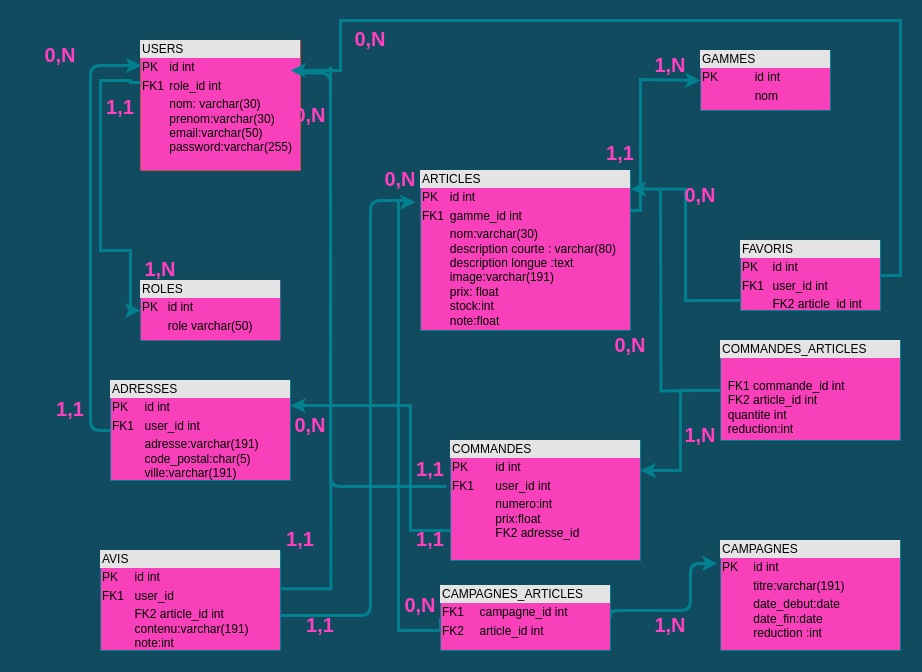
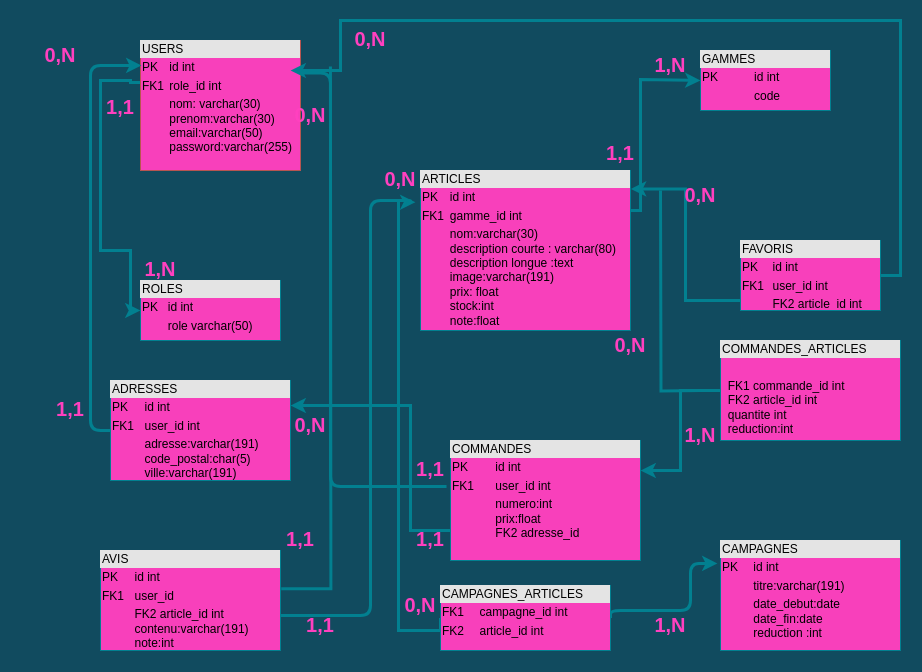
- <mxCell id="10" value="&lt;div style=&quot;box-sizing:border-box;width:100%;background:#e4e4e4;padding:2px;&quot;&gt;GAMMES&lt;/div&gt;&lt;table style=&quot;width:100%;font-size:1em;&quot; cellpadding=&quot;2&quot; cellspacing=&quot;0&quot;&gt;&lt;tbody&gt;&lt;tr&gt;&lt;td&gt;PK&lt;/td&gt;&lt;td&gt;id int&lt;/td&gt;&lt;/tr&gt;&lt;tr&gt;&lt;td&gt;&lt;br&gt;&lt;/td&gt;&lt;td&gt;nom&lt;/td&gt;&lt;/tr&gt;&lt;tr&gt;&lt;td&gt;&lt;/td&gt;&lt;td&gt;&lt;br&gt;&lt;/td&gt;&lt;/tr&gt;&lt;/tbody&gt;&lt;/table&gt;" style="verticalAlign=top;align=left;overflow=fill;html=1;rounded=0;sketch=0;fontColor=#000000;strokeColor=#028090;fillColor=#F840BB;" parent="1" vertex="1"><mxGeometry x="700" y="50" width="130" height="60" as="geometry" /></mxCell>
+ <mxCell id="10" value="&lt;div style=&quot;box-sizing:border-box;width:100%;background:#e4e4e4;padding:2px;&quot;&gt;GAMMES&lt;/div&gt;&lt;table style=&quot;width:100%;font-size:1em;&quot; cellpadding=&quot;2&quot; cellspacing=&quot;0&quot;&gt;&lt;tbody&gt;&lt;tr&gt;&lt;td&gt;PK&lt;/td&gt;&lt;td&gt;id int&lt;/td&gt;&lt;/tr&gt;&lt;tr&gt;&lt;td&gt;&lt;br&gt;&lt;/td&gt;&lt;td&gt;code&lt;/td&gt;&lt;/tr&gt;&lt;tr&gt;&lt;td&gt;&lt;/td&gt;&lt;td&gt;&lt;br&gt;&lt;/td&gt;&lt;/tr&gt;&lt;/tbody&gt;&lt;/table&gt;" style="verticalAlign=top;align=left;overflow=fill;html=1;rounded=0;sketch=0;fontColor=#000000;strokeColor=#028090;fillColor=#F840BB;" parent="1" vertex="1"><mxGeometry x="700" y="50" width="130" height="60" as="geometry" /></mxCell>
- <mxCell id="14" value="&lt;div style=&quot;box-sizing:border-box;width:100%;background:#e4e4e4;padding:2px;&quot;&gt;ROLES&lt;/div&gt;&lt;table style=&quot;width:100%;font-size:1em;&quot; cellpadding=&quot;2&quot; cellspacing=&quot;0&quot;&gt;&lt;tbody&gt;&lt;tr&gt;&lt;td&gt;PK&lt;/td&gt;&lt;td&gt;id int&lt;/td&gt;&lt;/tr&gt;&lt;tr&gt;&lt;td&gt;&lt;br&gt;&lt;/td&gt;&lt;td&gt;role varchar(50)&lt;br&gt;&lt;/td&gt;&lt;/tr&gt;&lt;tr&gt;&lt;td&gt;&lt;/td&gt;&lt;td&gt;&lt;br&gt;&lt;/td&gt;&lt;/tr&gt;&lt;/tbody&gt;&lt;/table&gt;" style="verticalAlign=top;align=left;overflow=fill;html=1;rounded=0;sketch=0;fontColor=#000000;strokeColor=#028090;fillColor=#F840BB;dashed=1;" parent="1" vertex="1"><mxGeometry x="140" y="280" width="140" height="60" as="geometry" /></mxCell>
+ <mxCell id="14" value="&lt;div style=&quot;box-sizing:border-box;width:100%;background:#e4e4e4;padding:2px;&quot;&gt;ROLES&lt;/div&gt;&lt;table style=&quot;width:100%;font-size:1em;&quot; cellpadding=&quot;2&quot; cellspacing=&quot;0&quot;&gt;&lt;tbody&gt;&lt;tr&gt;&lt;td&gt;PK&lt;/td&gt;&lt;td&gt;id int&lt;/td&gt;&lt;/tr&gt;&lt;tr&gt;&lt;td&gt;&lt;br&gt;&lt;/td&gt;&lt;td&gt;role varchar(50)&lt;br&gt;&lt;/td&gt;&lt;/tr&gt;&lt;tr&gt;&lt;td&gt;&lt;/td&gt;&lt;td&gt;&lt;br&gt;&lt;/td&gt;&lt;/tr&gt;&lt;/tbody&gt;&lt;/table&gt;" style="verticalAlign=top;align=left;overflow=fill;html=1;rounded=0;sketch=0;fontColor=#000000;strokeColor=#028090;fillColor=#F840BB;" parent="1" vertex="1"><mxGeometry x="140" y="280" width="140" height="60" as="geometry" /></mxCell>
